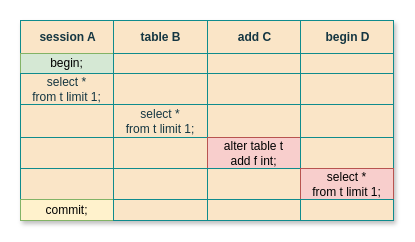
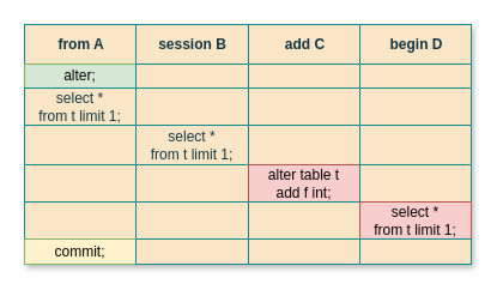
- <mxCell id="4" value="session A" style="connectable=0;recursiveResize=0;strokeColor=#0F8B8D;fillColor=#FAE5C7;align=center;fontStyle=1;fontColor=#143642;html=1;labelBackgroundColor=none;rounded=0;" parent="3" vertex="1"><mxGeometry width="93" height="33" as="geometry"><mxRectangle width="93" height="33" as="alternateBounds" /></mxGeometry></mxCell>
+ <mxCell id="4" value="from A" style="connectable=0;recursiveResize=0;strokeColor=#0F8B8D;fillColor=#FAE5C7;align=center;fontStyle=1;fontColor=#143642;html=1;labelBackgroundColor=none;rounded=0;" parent="3" vertex="1"><mxGeometry width="93" height="33" as="geometry"><mxRectangle width="93" height="33" as="alternateBounds" /></mxGeometry></mxCell>
- <mxCell id="5" value="table B" style="connectable=0;recursiveResize=0;strokeColor=#0F8B8D;fillColor=#FAE5C7;align=center;fontStyle=1;fontColor=#143642;html=1;labelBackgroundColor=none;rounded=0;" parent="3" vertex="1"><mxGeometry x="93" width="94" height="33" as="geometry"><mxRectangle width="94" height="33" as="alternateBounds" /></mxGeometry></mxCell>
+ <mxCell id="5" value="session B" style="connectable=0;recursiveResize=0;strokeColor=#0F8B8D;fillColor=#FAE5C7;align=center;fontStyle=1;fontColor=#143642;html=1;labelBackgroundColor=none;rounded=0;" parent="3" vertex="1"><mxGeometry x="93" width="94" height="33" as="geometry"><mxRectangle width="94" height="33" as="alternateBounds" /></mxGeometry></mxCell>
- <mxCell id="9" value="begin;" style="connectable=0;recursiveResize=0;strokeColor=#82b366;fillColor=#d5e8d4;align=center;whiteSpace=wrap;html=1;labelBackgroundColor=none;rounded=0;" parent="8" vertex="1"><mxGeometry width="93" height="20" as="geometry"><mxRectangle width="93" height="20" as="alternateBounds" /></mxGeometry></mxCell>
+ <mxCell id="9" value="alter;" style="connectable=0;recursiveResize=0;strokeColor=#82b366;fillColor=#d5e8d4;align=center;whiteSpace=wrap;html=1;labelBackgroundColor=none;rounded=0;" parent="8" vertex="1"><mxGeometry width="93" height="20" as="geometry"><mxRectangle width="93" height="20" as="alternateBounds" /></mxGeometry></mxCell>
